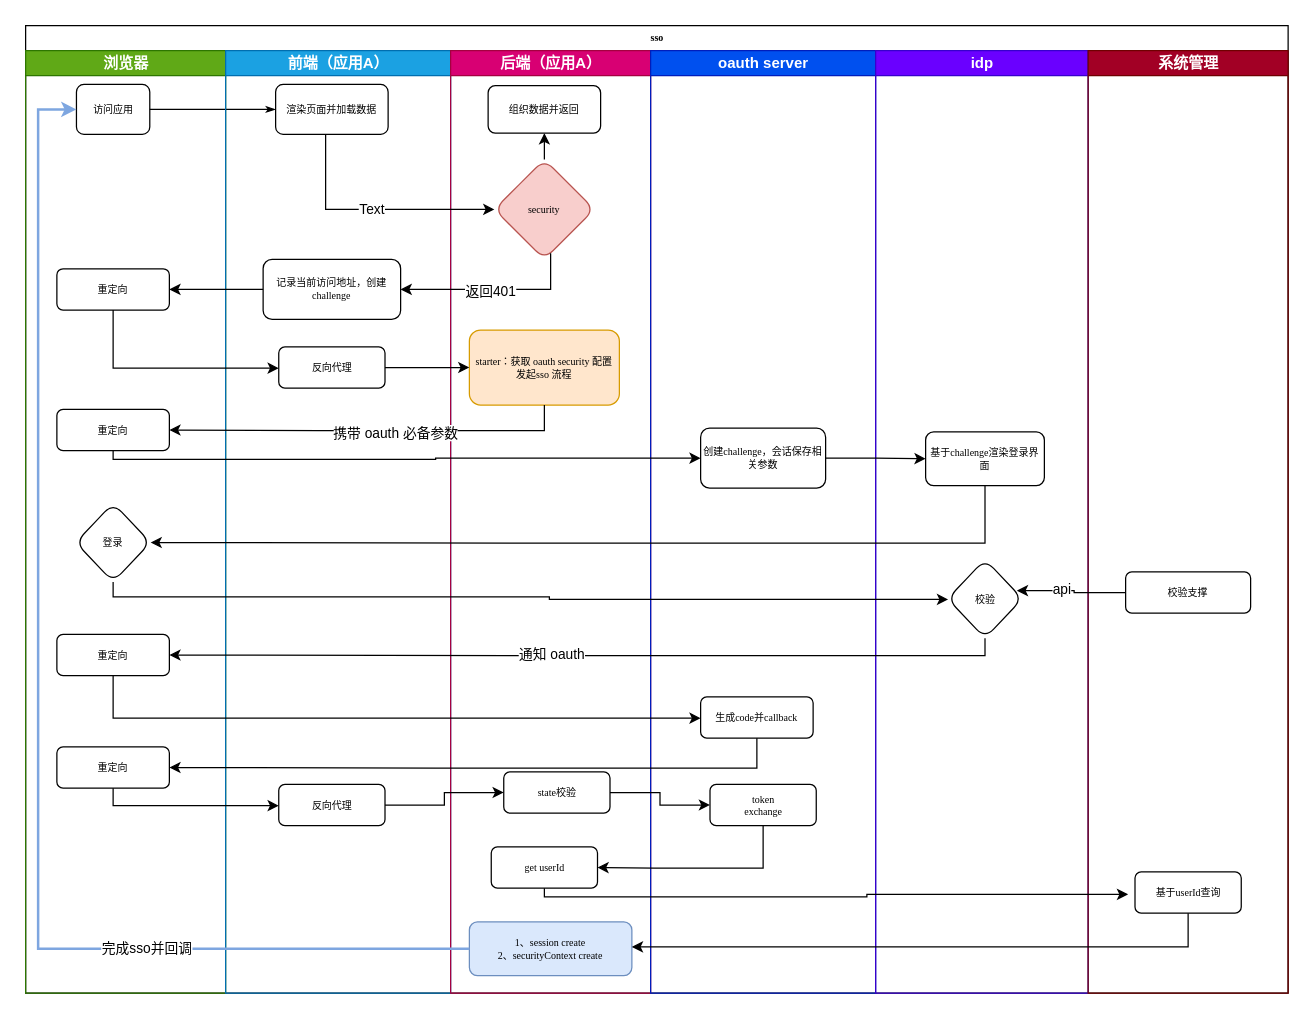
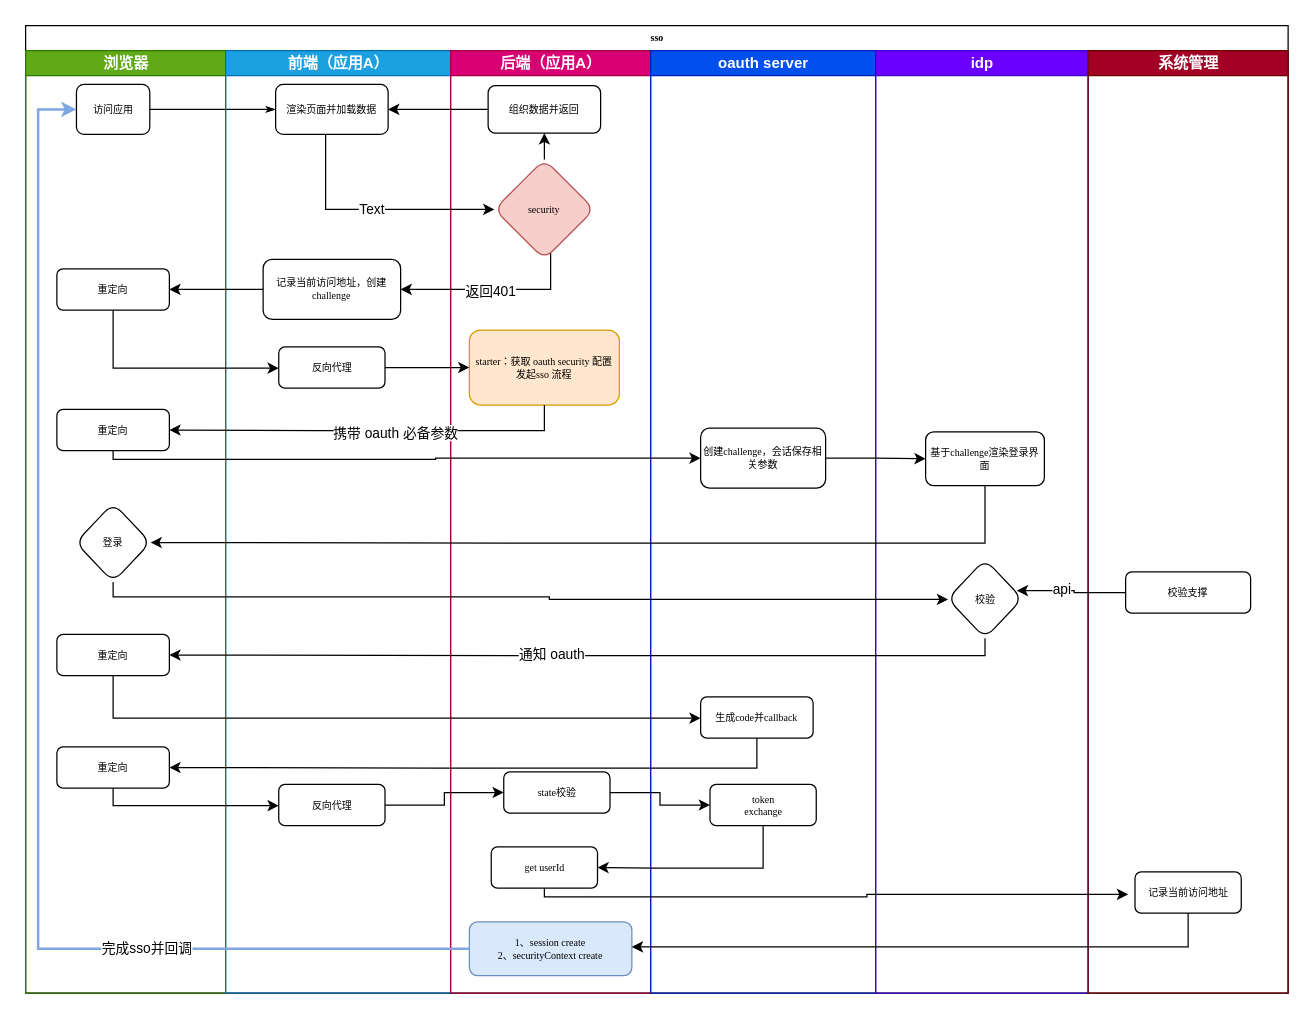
+ <mxCell id="39" style="edgeStyle=orthogonalEdgeStyle;rounded=0;orthogonalLoop=1;jettySize=auto;html=1;entryX=1;entryY=0.5;entryDx=0;entryDy=0;" parent="2" source="19" target="12" edge="1"><mxGeometry relative="1" as="geometry" /></mxCell>
- <mxCell id="36" value="基于userId查询" style="whiteSpace=wrap;html=1;fontSize=8;fontFamily=Verdana;rounded=1;shadow=0;labelBackgroundColor=none;strokeWidth=1;" parent="34" vertex="1"><mxGeometry x="37.5" y="657" width="85" height="33" as="geometry" /></mxCell>
+ <mxCell id="36" value="记录当前访问地址" style="whiteSpace=wrap;html=1;fontSize=8;fontFamily=Verdana;rounded=1;shadow=0;labelBackgroundColor=none;strokeWidth=1;" parent="34" vertex="1"><mxGeometry x="37.5" y="657" width="85" height="33" as="geometry" /></mxCell>
